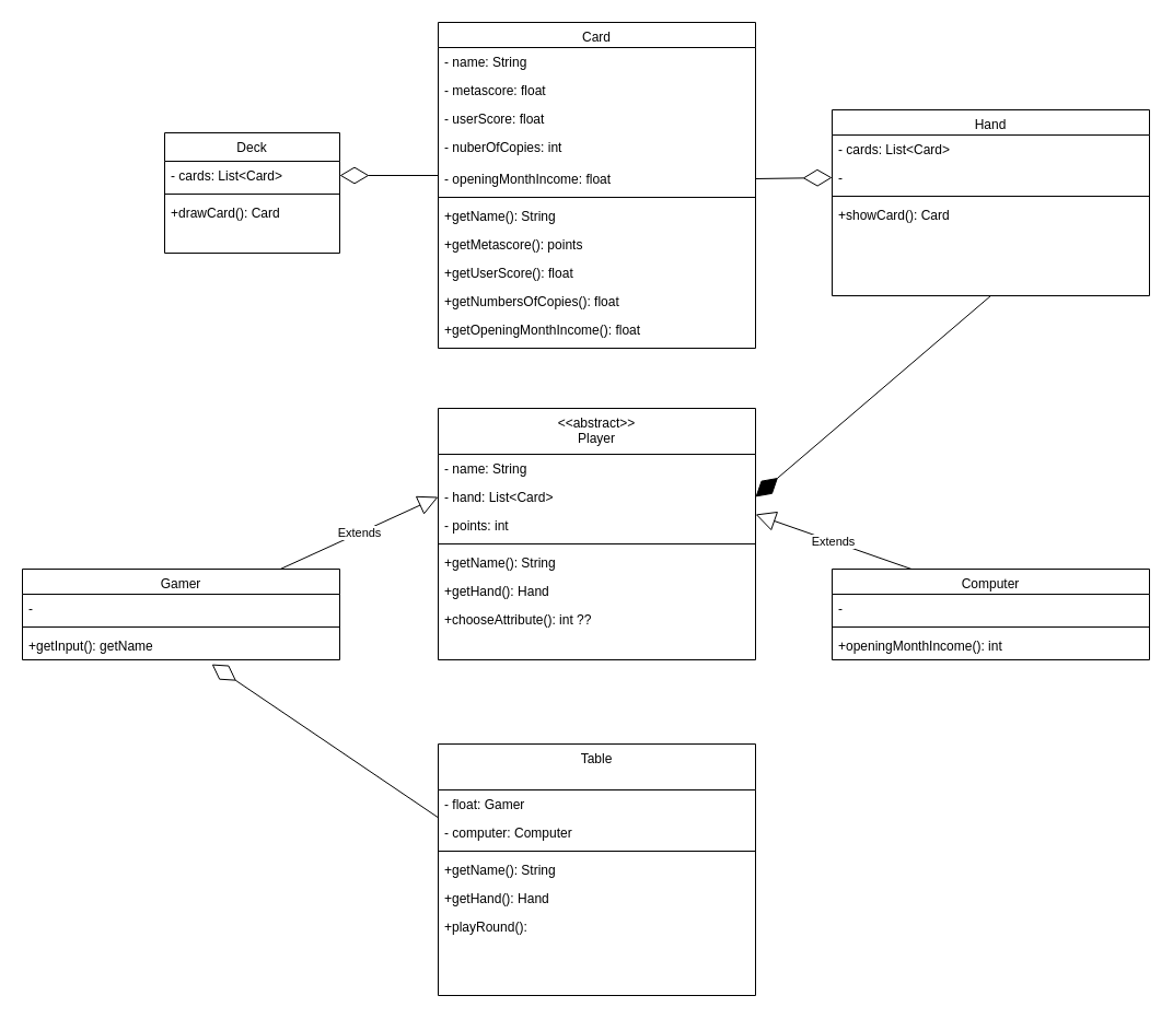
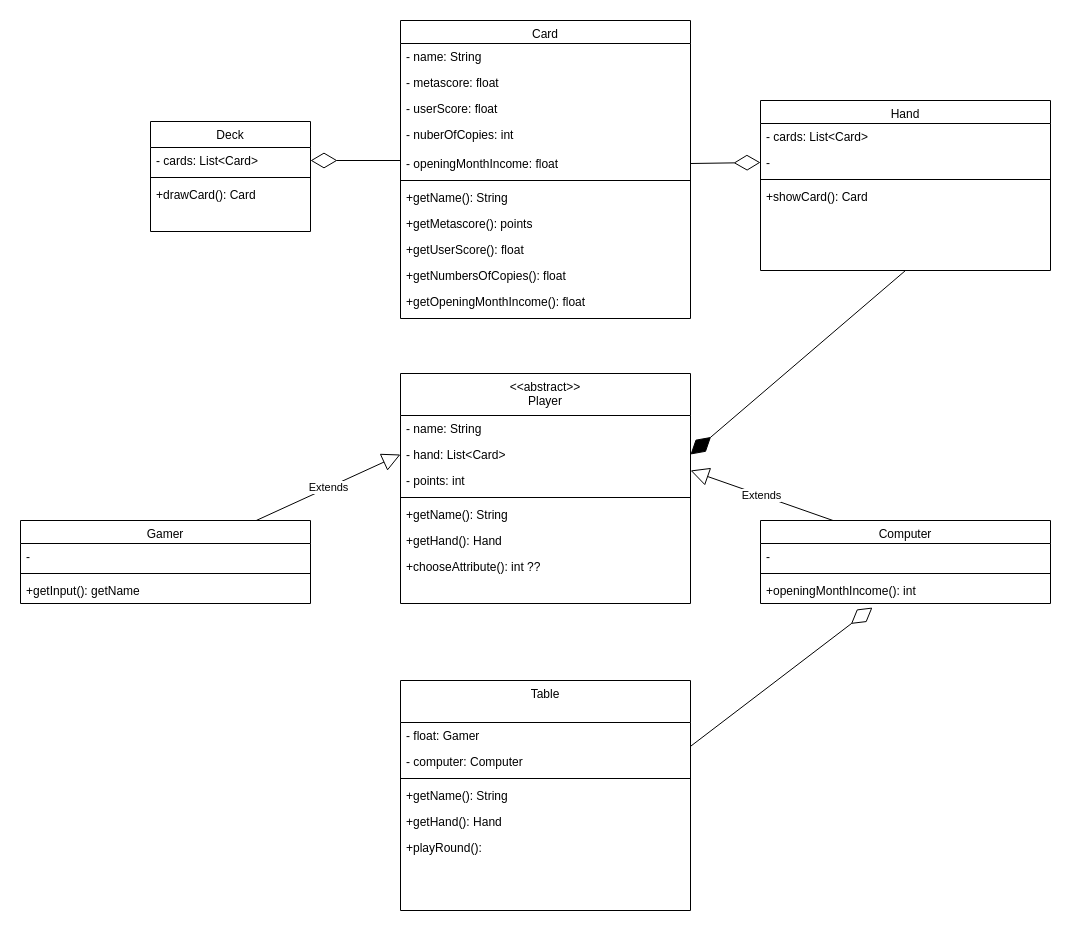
- <mxCell id="51" value="" style="endArrow=diamondThin;endFill=0;endSize=24;html=1;exitX=0;exitY=0.973;exitDx=0;exitDy=0;entryX=0.597;entryY=1.156;entryDx=0;entryDy=0;entryPerimeter=0;exitPerimeter=0;" parent="1" source="23" target="37" edge="1"><mxGeometry width="160" relative="1" as="geometry"><mxPoint x="420" y="660" as="sourcePoint" /><mxPoint x="580" y="660" as="targetPoint" /></mxGeometry></mxCell>
+ <mxCell id="52" value="" style="endArrow=diamondThin;endFill=0;endSize=24;html=1;exitX=1;exitY=-0.082;exitDx=0;exitDy=0;entryX=0.386;entryY=1.156;entryDx=0;entryDy=0;entryPerimeter=0;exitPerimeter=0;" parent="1" source="24" target="41" edge="1"><mxGeometry width="160" relative="1" as="geometry"><mxPoint x="420" y="660" as="sourcePoint" /><mxPoint x="850" y="609" as="targetPoint" /></mxGeometry></mxCell>
